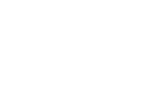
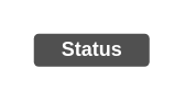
+ <mxCell id="2" value="&lt;font color=&quot;#ffffff&quot; style=&quot;font-size: 12px&quot;&gt;Status&lt;/font&gt;" style="dashed=0;html=1;rounded=1;fontSize=12;align=center;fontStyle=1;strokeWidth=2;fontColor=#42526E;fillColor=#505050;strokeColor=none;" vertex="1" parent="1"><mxGeometry x="20" y="20" width="70" height="20" as="geometry" /></mxCell>
